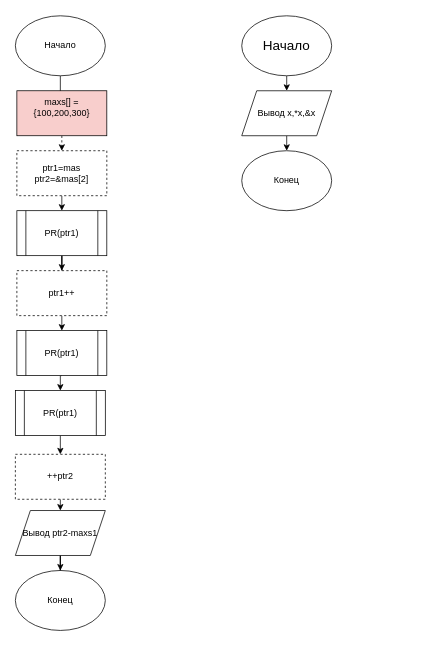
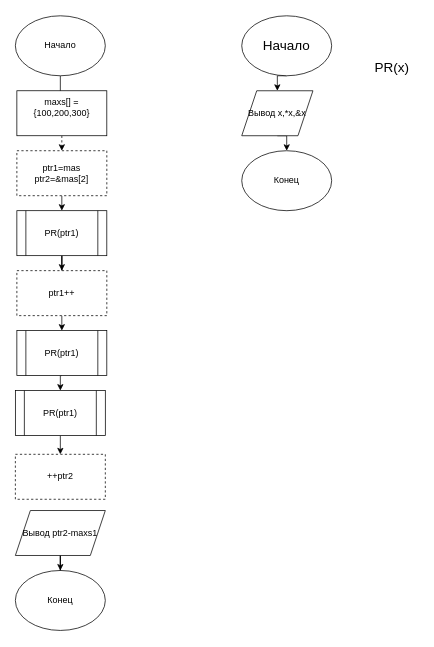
+ <mxCell id="10" value="PR(x)" style="text;html=1;align=center;verticalAlign=middle;resizable=0;points=[];autosize=1;strokeColor=none;fillColor=none;fontSize=18;" vertex="1" parent="1"><mxGeometry x="487" y="70" width="70" height="40" as="geometry" /></mxCell>
- <mxCell id="12" value="&#10;maxs[] = {100,200,300}&#10;&#10;" style="rounded=0;whiteSpace=wrap;html=1;fontSize=12;fillColor=#f8cecc;" vertex="1" parent="1"><mxGeometry x="22" y="120" width="120" height="60" as="geometry" /></mxCell>
+ <mxCell id="12" value="&#10;maxs[] = {100,200,300}&#10;&#10;" style="rounded=0;whiteSpace=wrap;html=1;fontSize=12;" vertex="1" parent="1"><mxGeometry x="22" y="120" width="120" height="60" as="geometry" /></mxCell>
- <mxCell id="9" value="Вывод x,*x,&amp;amp;x" style="shape=parallelogram;perimeter=parallelogramPerimeter;whiteSpace=wrap;html=1;fixedSize=1;" vertex="1" parent="1"><mxGeometry x="322" y="120" width="120" height="60" as="geometry" /></mxCell>
+ <mxCell id="9" value="Вывод x,*x,&amp;amp;x" style="shape=parallelogram;perimeter=parallelogramPerimeter;whiteSpace=wrap;html=1;fixedSize=1;" vertex="1" parent="1"><mxGeometry x="322" y="120" width="95" height="60" as="geometry" /></mxCell>
- <mxCell id="23" style="edgeStyle=orthogonalEdgeStyle;rounded=0;orthogonalLoop=1;jettySize=auto;html=1;exitX=0.5;exitY=1;exitDx=0;exitDy=0;entryX=0.5;entryY=0;entryDx=0;entryDy=0;fontSize=12;" edge="1" parent="1" source="24" target="26"><mxGeometry relative="1" as="geometry" /></mxCell>
